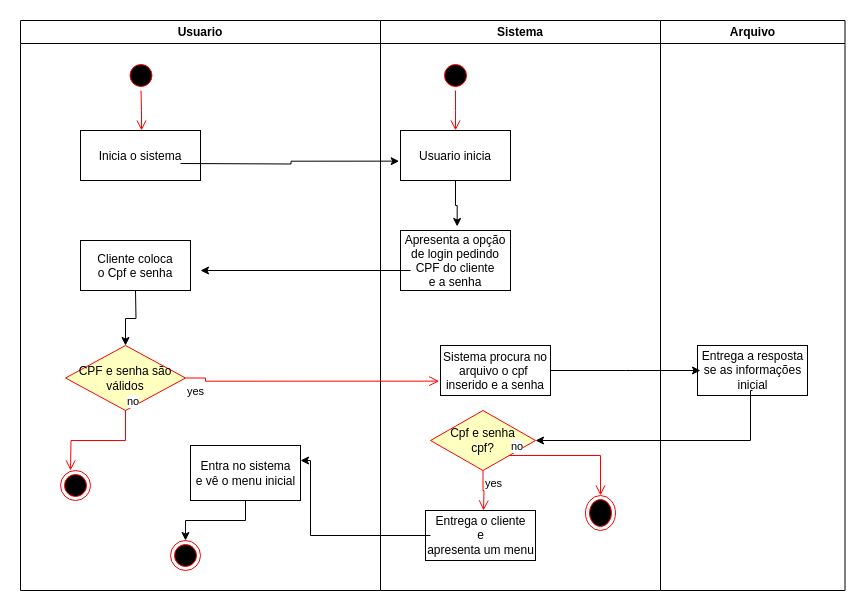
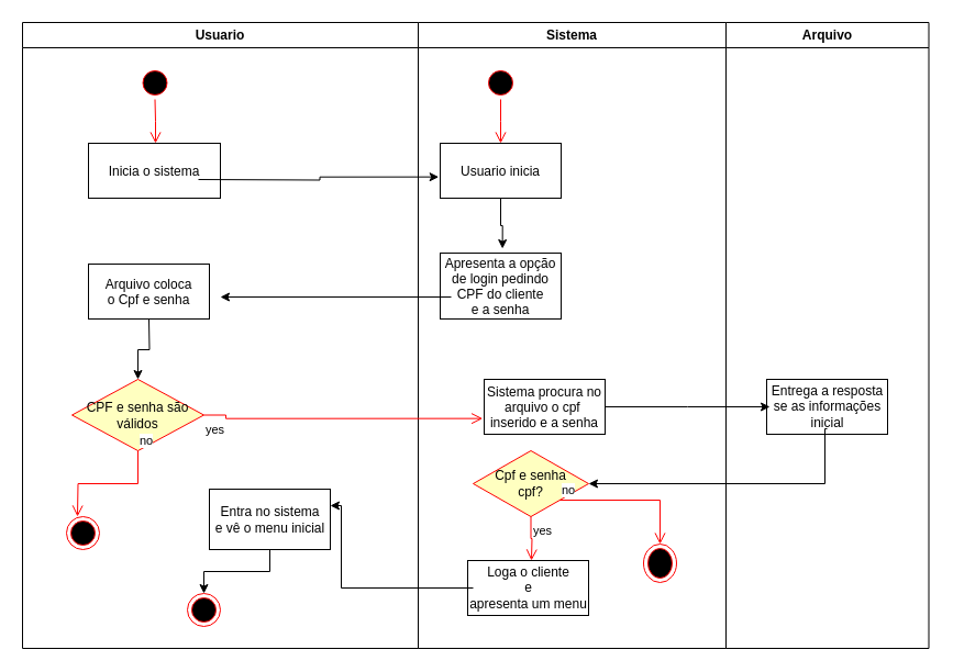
- <mxCell id="6" value="Cliente coloca&#10;o Cpf e senha" style="" parent="2" vertex="1"><mxGeometry x="60" y="220" width="110" height="50" as="geometry" /></mxCell>
+ <mxCell id="6" value="Arquivo coloca&#10;o Cpf e senha" style="" parent="2" vertex="1"><mxGeometry x="60" y="220" width="110" height="50" as="geometry" /></mxCell>
- <mxCell id="22" value="Entrega o cliente&lt;br&gt;e &lt;br&gt;apresenta um menu" style="html=1;" vertex="1" parent="12"><mxGeometry x="45" y="490" width="110" height="50" as="geometry" /></mxCell>
+ <mxCell id="22" value="Loga o cliente&lt;br&gt;e &lt;br&gt;apresenta um menu" style="html=1;" vertex="1" parent="12"><mxGeometry x="45" y="490" width="110" height="50" as="geometry" /></mxCell>
